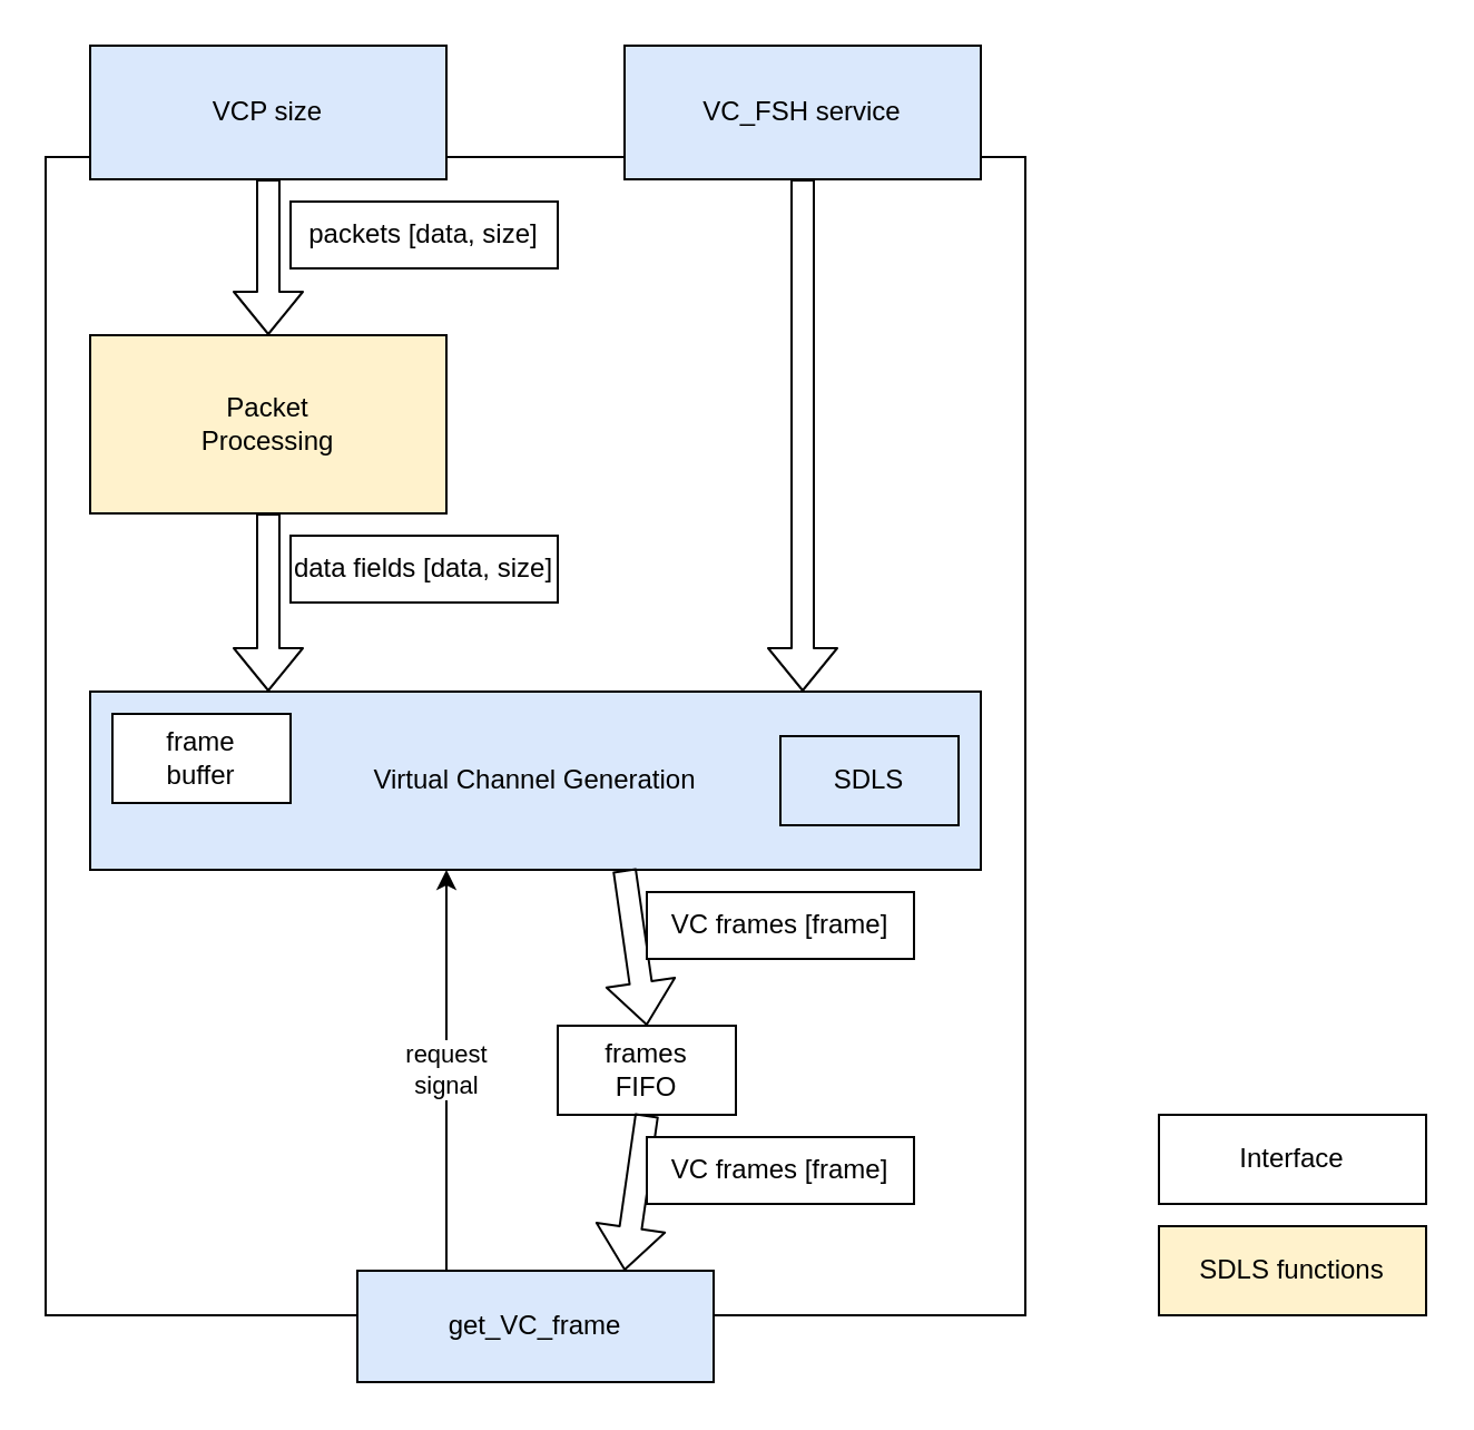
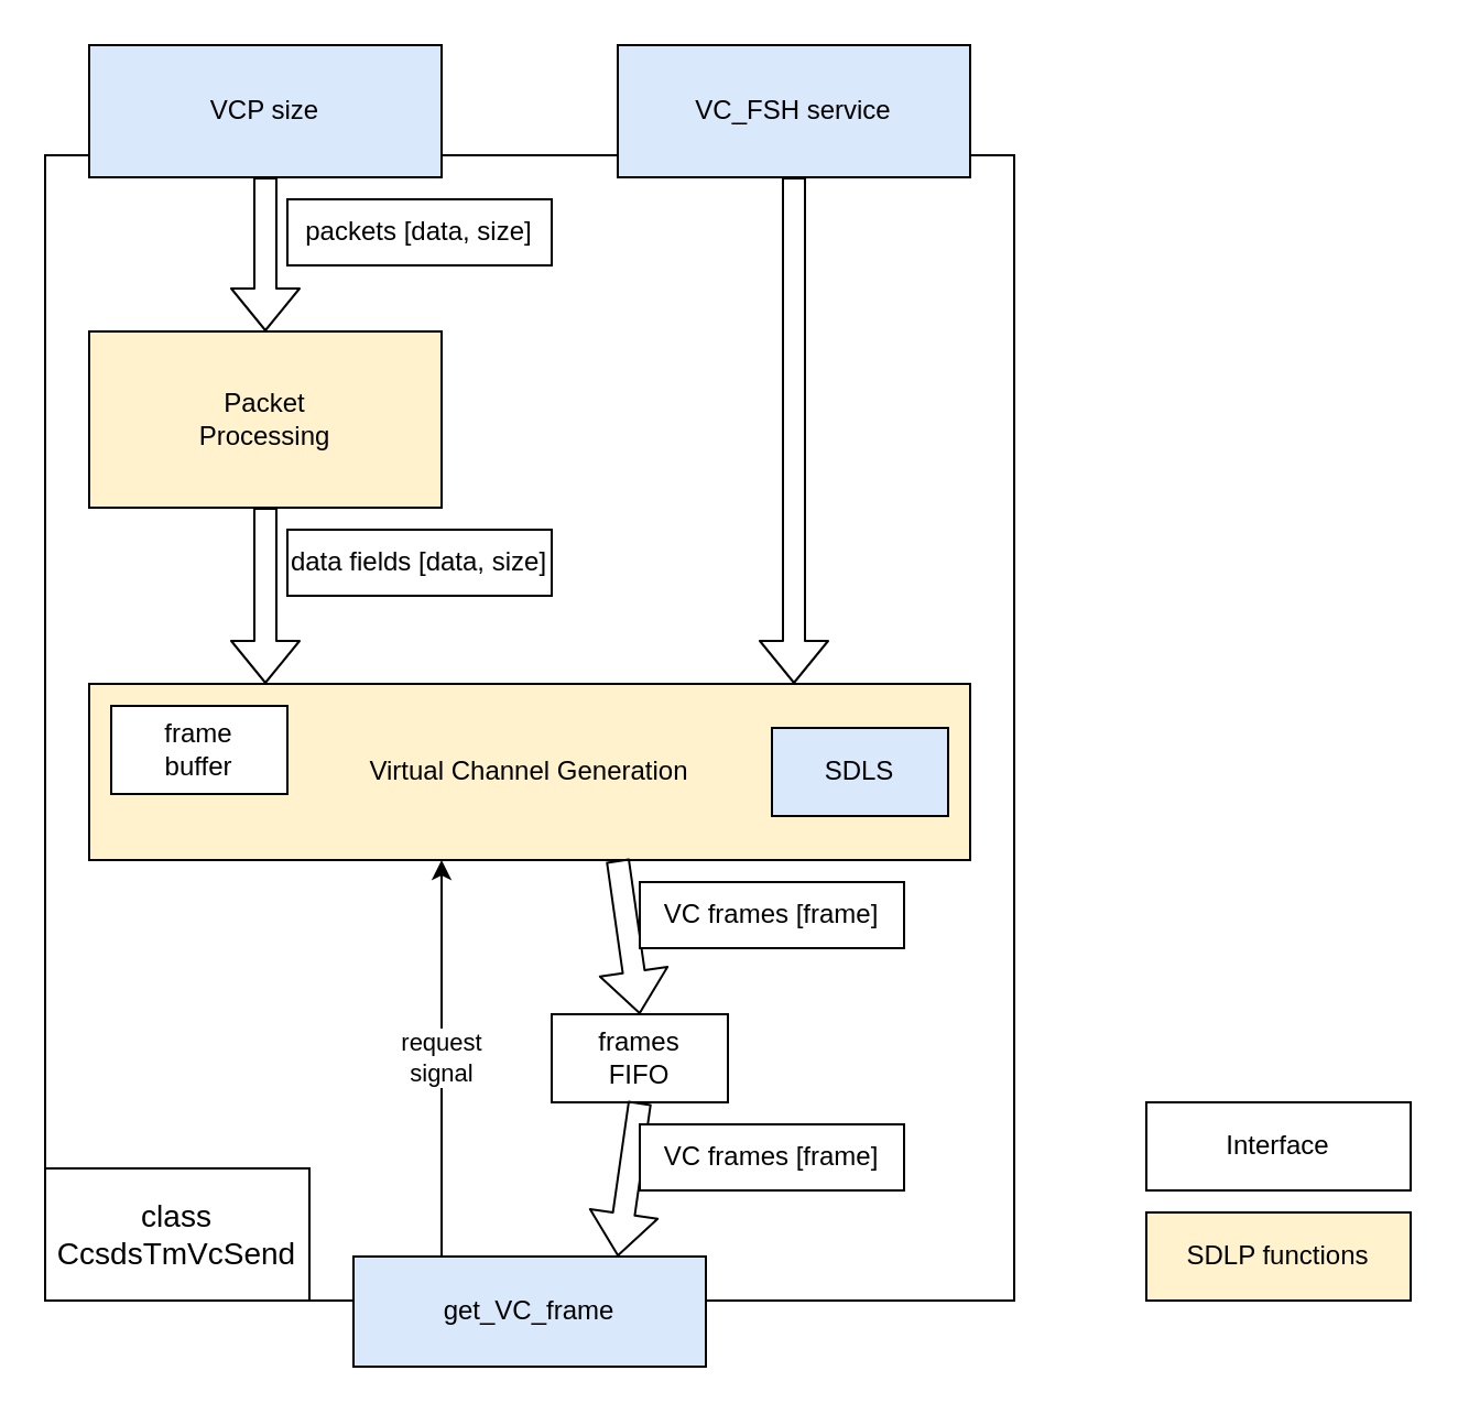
- <mxCell id="5" value="Virtual Channel Generation" style="rounded=0;whiteSpace=wrap;html=1;fillColor=#dae8fc;strokeColor=#000000;" vertex="1" parent="1"><mxGeometry x="40" y="310" width="400" height="80" as="geometry" /></mxCell>
+ <mxCell id="5" value="Virtual Channel Generation" style="rounded=0;whiteSpace=wrap;html=1;fillColor=#fff2cc;strokeColor=#000000;" vertex="1" parent="1"><mxGeometry x="40" y="310" width="400" height="80" as="geometry" /></mxCell>
+ <mxCell id="15" value="&lt;font style=&quot;font-size: 14px;&quot;&gt;class&lt;br&gt;CcsdsTmVcSend&lt;/font&gt;" style="rounded=0;whiteSpace=wrap;html=1;fillColor=default;" vertex="1" parent="1"><mxGeometry x="20" y="530" width="120" height="60" as="geometry" /></mxCell>
- <mxCell id="23" value="SDLS functions" style="rounded=0;whiteSpace=wrap;html=1;fillColor=#fff2cc;strokeColor=#000000;" vertex="1" parent="1"><mxGeometry x="520" y="550" width="120" height="40" as="geometry" /></mxCell>
+ <mxCell id="23" value="SDLP functions" style="rounded=0;whiteSpace=wrap;html=1;fillColor=#fff2cc;strokeColor=#000000;" vertex="1" parent="1"><mxGeometry x="520" y="550" width="120" height="40" as="geometry" /></mxCell>
